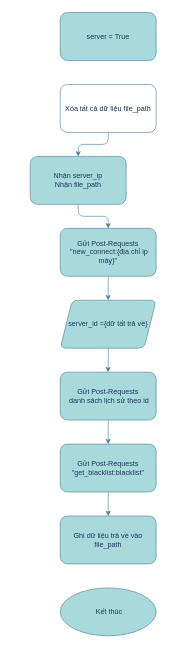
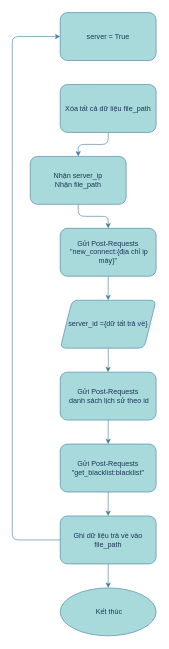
+ <mxCell id="15" style="edgeStyle=orthogonalEdgeStyle;rounded=1;orthogonalLoop=1;jettySize=auto;html=1;exitX=0;exitY=0.5;exitDx=0;exitDy=0;entryX=0;entryY=0.5;entryDx=0;entryDy=0;labelBackgroundColor=none;strokeColor=#457B9D;fontColor=default;" edge="1" parent="1" source="16" target="4"><mxGeometry relative="1" as="geometry"><Array as="points"><mxPoint x="20" y="900" /><mxPoint x="20" y="60" /></Array></mxGeometry></mxCell>
- <mxCell id="18" value="Xóa tất cả dữ liệu file_path" style="rounded=1;whiteSpace=wrap;html=1;labelBackgroundColor=none;fillColor=#ffffff;strokeColor=#457B9D;fontColor=#1D3557;" vertex="1" parent="1"><mxGeometry x="100" y="140" width="160" height="80" as="geometry" /></mxCell>
+ <mxCell id="18" value="Xóa tất cả dữ liệu file_path" style="rounded=1;whiteSpace=wrap;html=1;labelBackgroundColor=none;fillColor=#A8DADC;strokeColor=#457B9D;fontColor=#1D3557;" vertex="1" parent="1"><mxGeometry x="100" y="140" width="160" height="80" as="geometry" /></mxCell>
+ <mxCell id="14" style="edgeStyle=orthogonalEdgeStyle;rounded=1;orthogonalLoop=1;jettySize=auto;html=1;exitX=0.5;exitY=1;exitDx=0;exitDy=0;entryX=0.5;entryY=0;entryDx=0;entryDy=0;labelBackgroundColor=none;strokeColor=#457B9D;fontColor=default;" edge="1" parent="1" source="16" target="8"><mxGeometry relative="1" as="geometry" /></mxCell>
